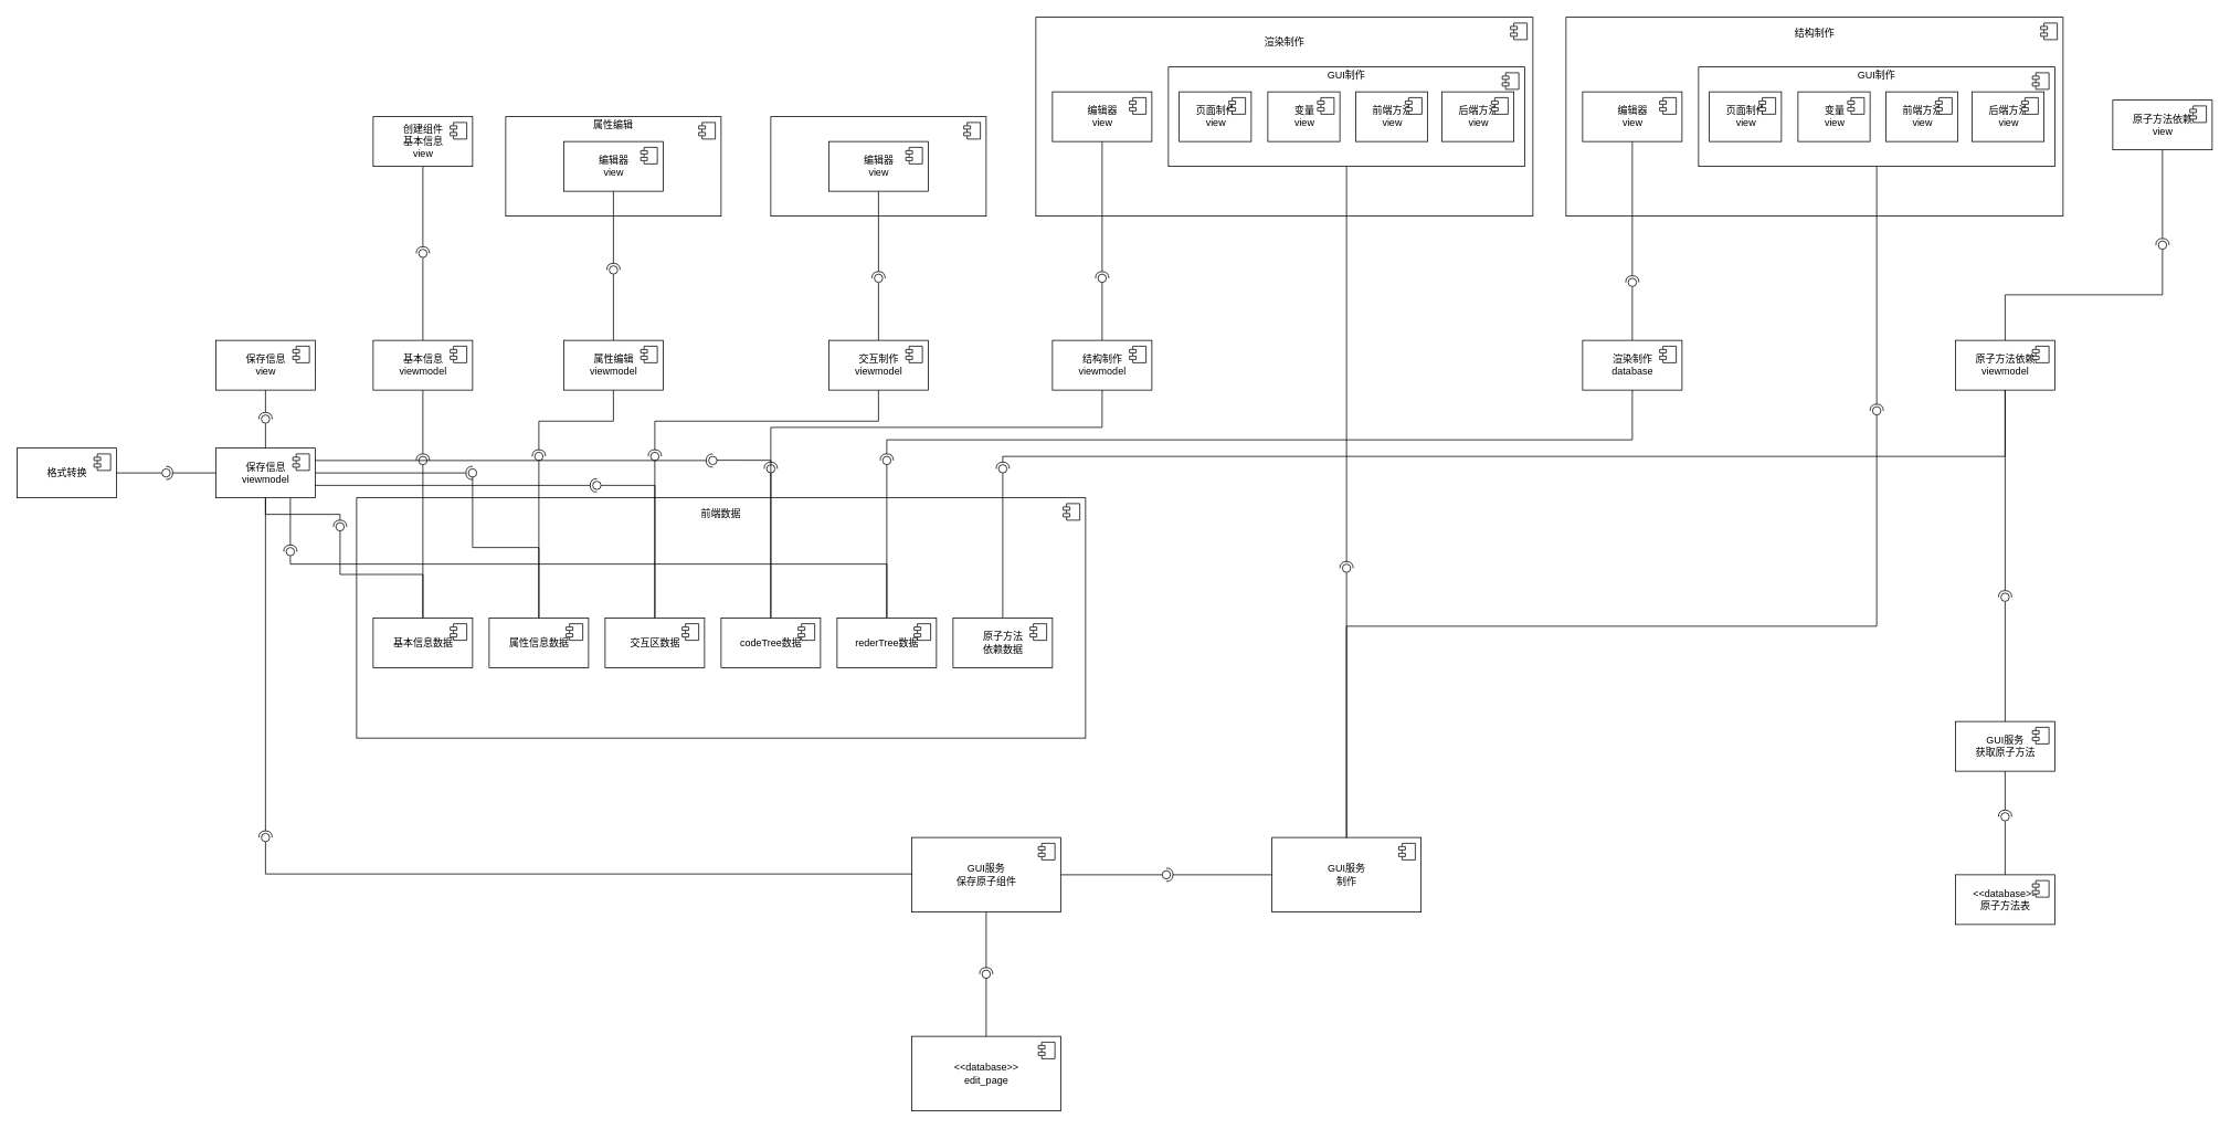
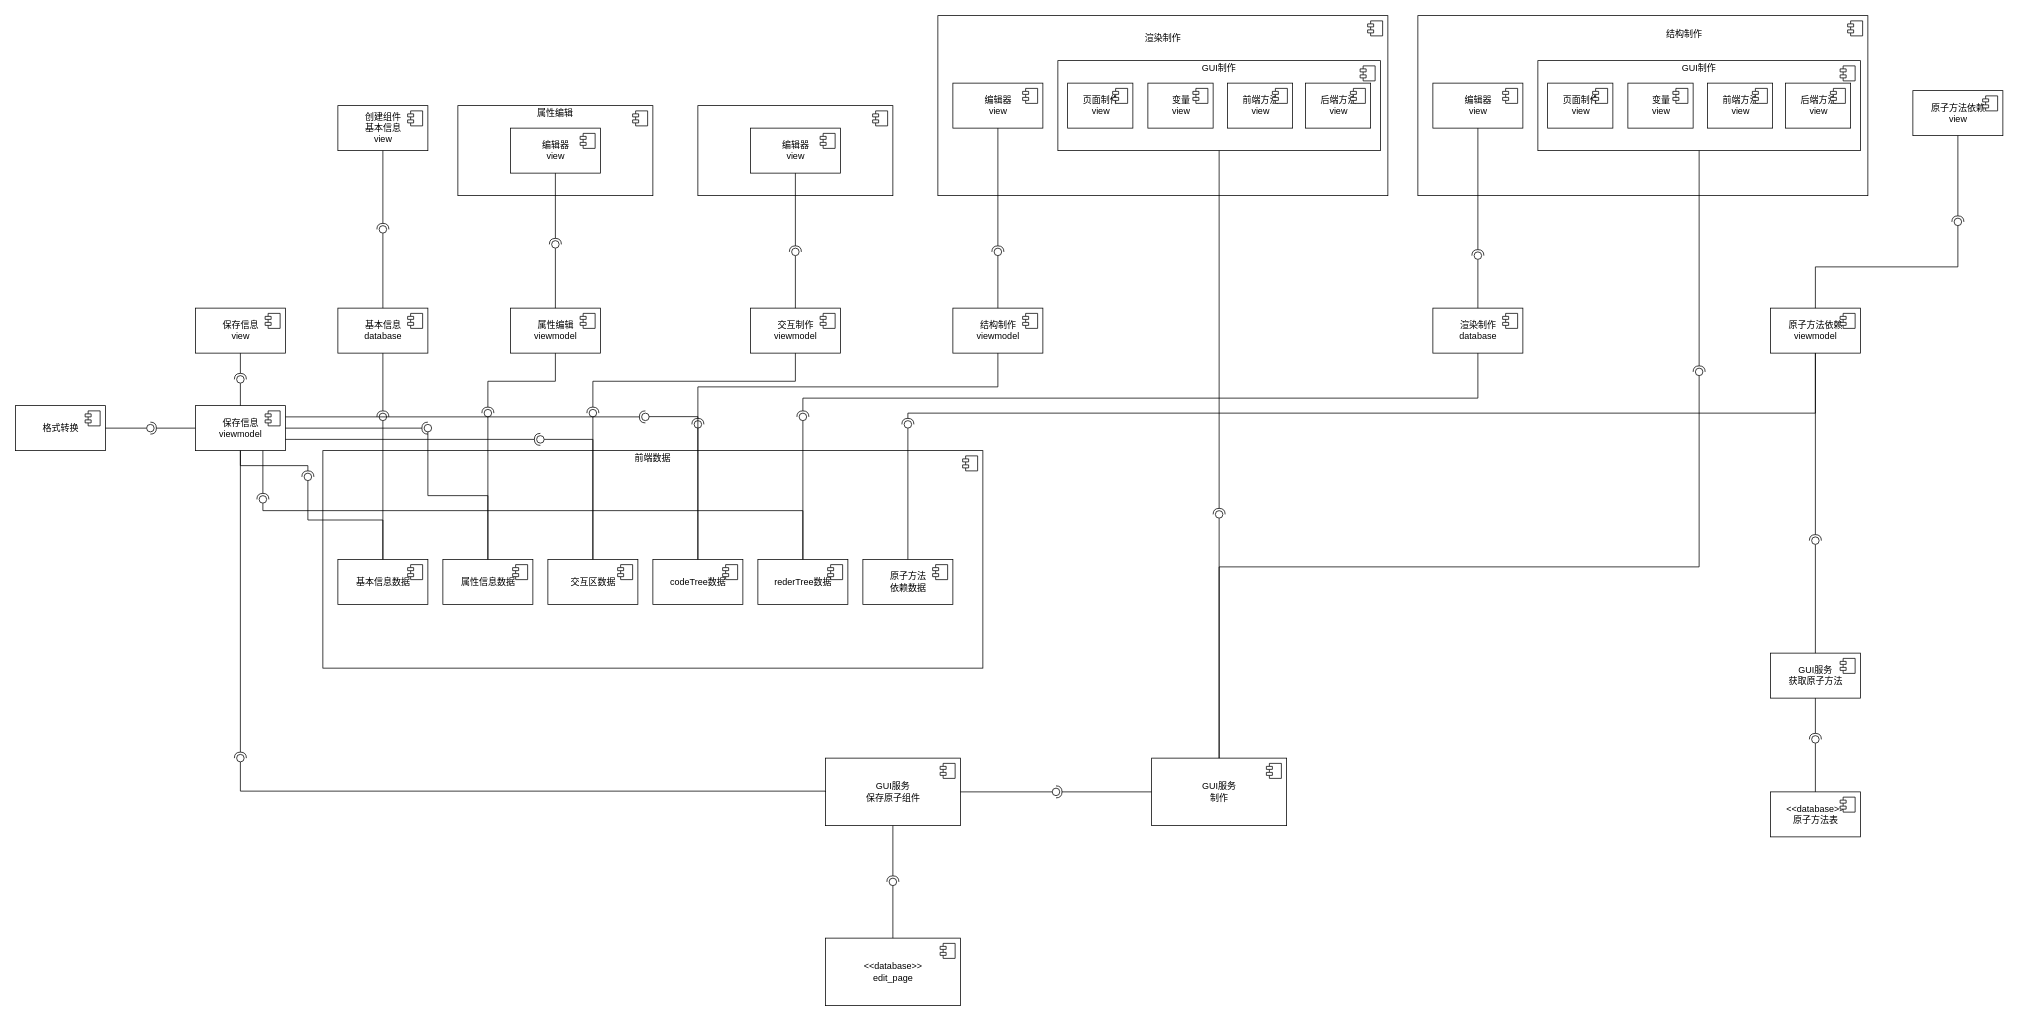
- <mxCell id="43" value="结构制作" style="text;html=1;strokeColor=none;fillColor=none;align=center;verticalAlign=middle;whiteSpace=wrap;rounded=0;" vertex="1" parent="41"><mxGeometry x="207.692" width="184.615" height="40.0" as="geometry" /></mxCell>
+ <mxCell id="43" value="结构制作" style="text;html=1;strokeColor=none;fillColor=none;align=center;verticalAlign=middle;whiteSpace=wrap;rounded=0;" vertex="1" parent="41"><mxGeometry x="262.692" y="5" width="184.615" height="40.0" as="geometry" /></mxCell>
- <mxCell id="31" value="基本信息&lt;br&gt;viewmodel" style="html=1;" vertex="1" parent="1"><mxGeometry x="450" y="410" width="120" height="60" as="geometry" /></mxCell>
+ <mxCell id="31" value="基本信息&lt;br&gt;database" style="html=1;" vertex="1" parent="1"><mxGeometry x="450" y="410" width="120" height="60" as="geometry" /></mxCell>
- <mxCell id="79" value="前端数据" style="text;html=1;strokeColor=none;fillColor=none;align=center;verticalAlign=middle;whiteSpace=wrap;rounded=0;" vertex="1" parent="77"><mxGeometry x="385" y="10" width="110" height="20" as="geometry" /></mxCell>
+ <mxCell id="79" value="前端数据" style="text;html=1;strokeColor=none;fillColor=none;align=center;verticalAlign=middle;whiteSpace=wrap;rounded=0;" vertex="1" parent="77"><mxGeometry x="385" width="110" height="20" as="geometry" /></mxCell>
